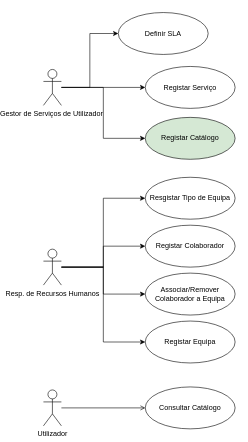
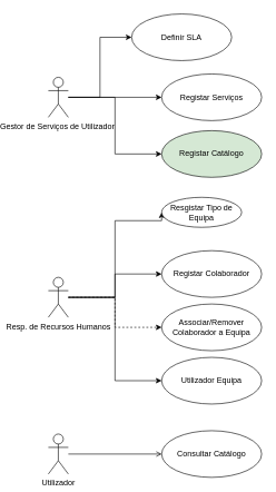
- <mxCell id="16" value="Registar Serviço" style="ellipse;whiteSpace=wrap;html=1;" vertex="1" parent="1"><mxGeometry x="190" y="110" width="150" height="70" as="geometry" /></mxCell>
+ <mxCell id="16" value="Registar Serviços" style="ellipse;whiteSpace=wrap;html=1;" vertex="1" parent="1"><mxGeometry x="190" y="110" width="150" height="70" as="geometry" /></mxCell>
- <mxCell id="14" value="Resgistar Tipo de Equipa" style="ellipse;whiteSpace=wrap;html=1;" vertex="1" parent="1"><mxGeometry x="190" y="295" width="150" height="70" as="geometry" /></mxCell>
+ <mxCell id="14" value="Resgistar Tipo de Equipa" style="ellipse;whiteSpace=wrap;html=1;" vertex="1" parent="1"><mxGeometry x="190" y="295" width="120" height="45" as="geometry" /></mxCell>
- <mxCell id="3" style="edgeStyle=orthogonalEdgeStyle;rounded=0;orthogonalLoop=1;jettySize=auto;html=1;entryX=0;entryY=0.5;entryDx=0;entryDy=0;" edge="1" parent="1" source="4" target="19"><mxGeometry relative="1" as="geometry" /></mxCell>
+ <mxCell id="3" style="edgeStyle=orthogonalEdgeStyle;rounded=0;orthogonalLoop=1;jettySize=auto;html=1;entryX=0;entryY=0.5;entryDx=0;entryDy=0;dashed=1;" edge="1" parent="1" source="4" target="19"><mxGeometry relative="1" as="geometry" /></mxCell>
- <mxCell id="18" value="Registar Equipa" style="ellipse;whiteSpace=wrap;html=1;" vertex="1" parent="1"><mxGeometry x="190" y="535" width="150" height="70" as="geometry" /></mxCell>
+ <mxCell id="18" value="Utilizador Equipa" style="ellipse;whiteSpace=wrap;html=1;" vertex="1" parent="1"><mxGeometry x="190" y="535" width="150" height="70" as="geometry" /></mxCell>
